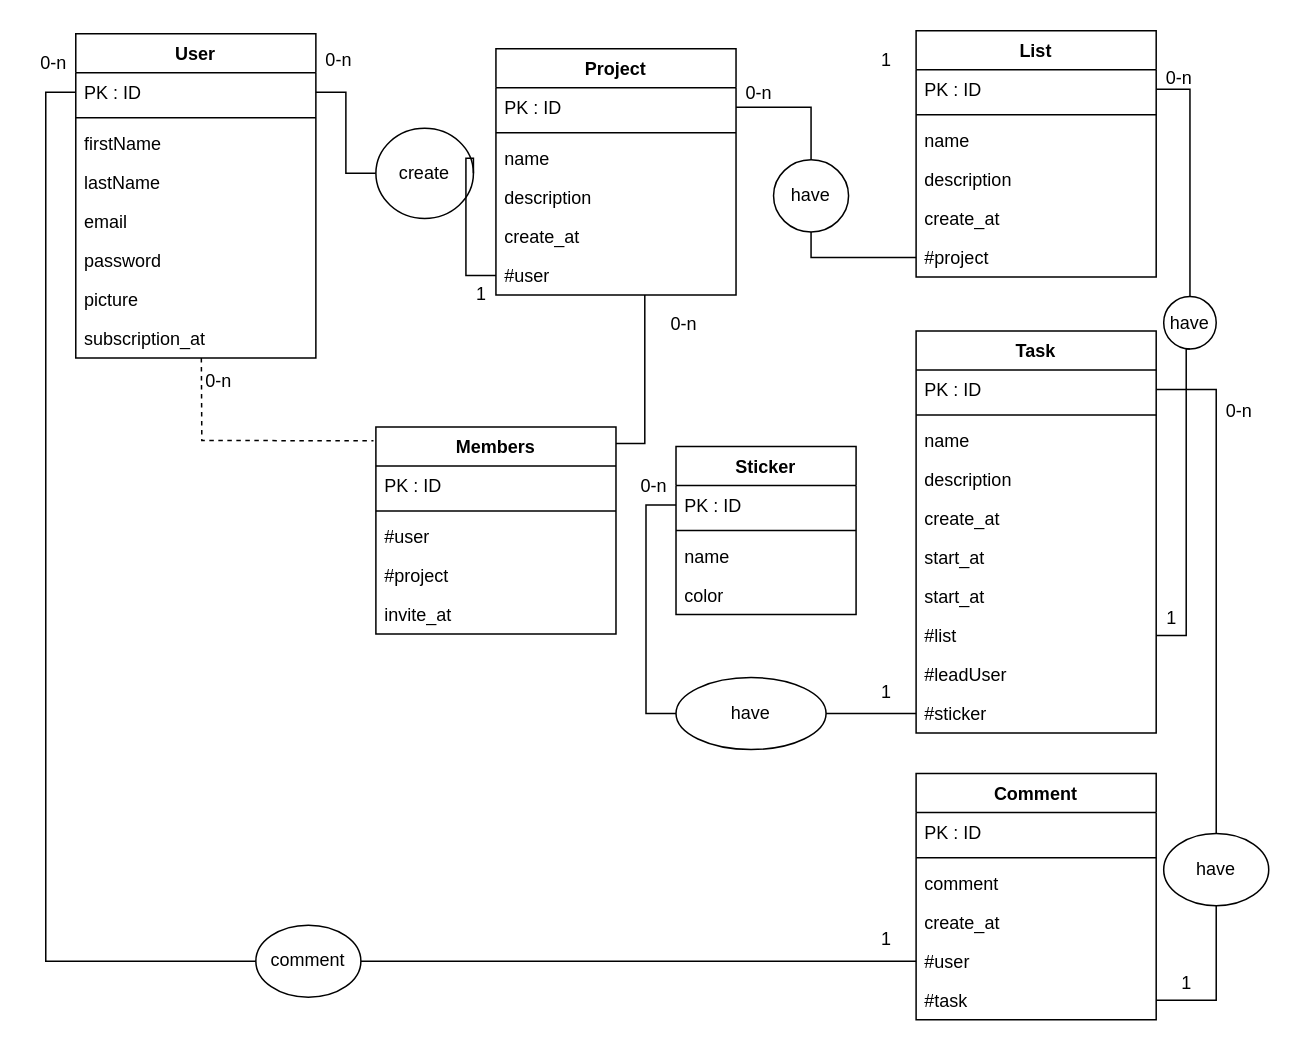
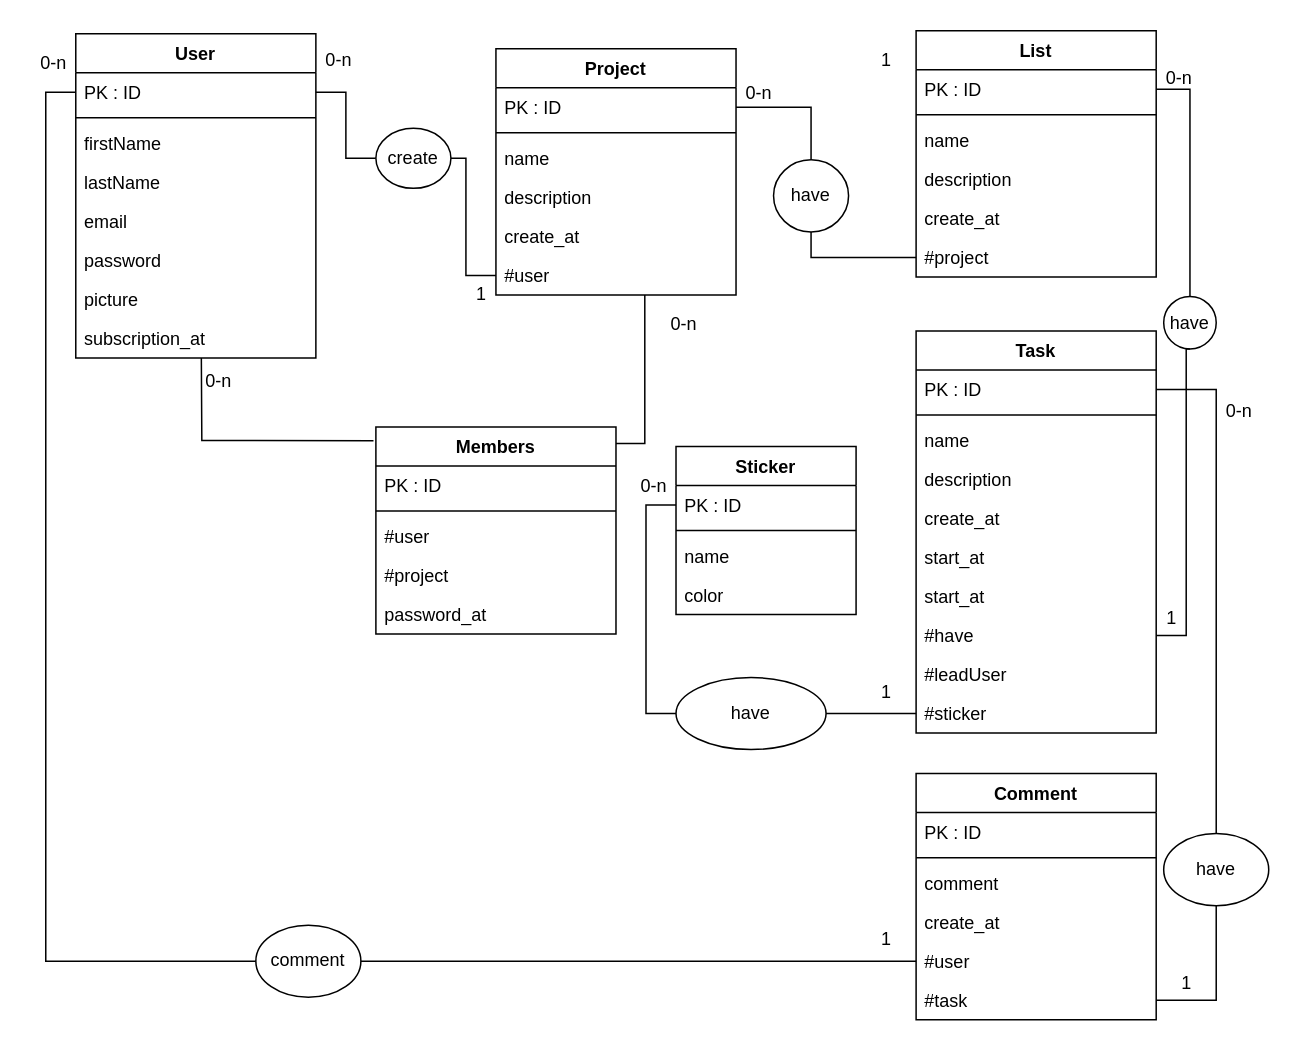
- <mxCell id="84" value="create" style="ellipse;whiteSpace=wrap;html=1;" parent="1" vertex="1"><mxGeometry x="250" y="85" width="65" height="60" as="geometry" /></mxCell>
+ <mxCell id="84" value="create" style="ellipse;whiteSpace=wrap;html=1;" parent="1" vertex="1"><mxGeometry x="250" y="85" width="50" height="40" as="geometry" /></mxCell>
- <mxCell id="9" style="rounded=0;orthogonalLoop=1;jettySize=auto;html=1;endArrow=none;endFill=0;exitX=0.523;exitY=1;exitDx=0;exitDy=0;exitPerimeter=0;entryX=-0.01;entryY=0.067;entryDx=0;entryDy=0;entryPerimeter=0;dashed=1;" parent="1" source="18" target="49" edge="1"><mxGeometry relative="1" as="geometry"><mxPoint x="132.4" y="266.808" as="sourcePoint" /><mxPoint x="254" y="294.5" as="targetPoint" /><Array as="points"><mxPoint x="134" y="293" /></Array></mxGeometry></mxCell>
+ <mxCell id="9" style="rounded=0;orthogonalLoop=1;jettySize=auto;html=1;endArrow=none;endFill=0;exitX=0.523;exitY=1;exitDx=0;exitDy=0;exitPerimeter=0;entryX=-0.01;entryY=0.067;entryDx=0;entryDy=0;entryPerimeter=0;" parent="1" source="18" target="49" edge="1"><mxGeometry relative="1" as="geometry"><mxPoint x="132.4" y="266.808" as="sourcePoint" /><mxPoint x="254" y="294.5" as="targetPoint" /><Array as="points"><mxPoint x="134" y="293" /></Array></mxGeometry></mxCell>
- <mxCell id="54" value="invite_at" style="text;strokeColor=none;fillColor=none;align=left;verticalAlign=top;spacingLeft=4;spacingRight=4;overflow=hidden;rotatable=0;points=[[0,0.5],[1,0.5]];portConstraint=eastwest;" parent="49" vertex="1"><mxGeometry y="112" width="160" height="26" as="geometry" /></mxCell>
+ <mxCell id="54" value="password_at" style="text;strokeColor=none;fillColor=none;align=left;verticalAlign=top;spacingLeft=4;spacingRight=4;overflow=hidden;rotatable=0;points=[[0,0.5],[1,0.5]];portConstraint=eastwest;" parent="49" vertex="1"><mxGeometry y="112" width="160" height="26" as="geometry" /></mxCell>
- <mxCell id="34" value="#list" style="text;strokeColor=none;fillColor=none;align=left;verticalAlign=top;spacingLeft=4;spacingRight=4;overflow=hidden;rotatable=0;points=[[0,0.5],[1,0.5]];portConstraint=eastwest;" parent="26" vertex="1"><mxGeometry y="190" width="160" height="26" as="geometry" /></mxCell>
+ <mxCell id="34" value="#have" style="text;strokeColor=none;fillColor=none;align=left;verticalAlign=top;spacingLeft=4;spacingRight=4;overflow=hidden;rotatable=0;points=[[0,0.5],[1,0.5]];portConstraint=eastwest;" parent="26" vertex="1"><mxGeometry y="190" width="160" height="26" as="geometry" /></mxCell>
